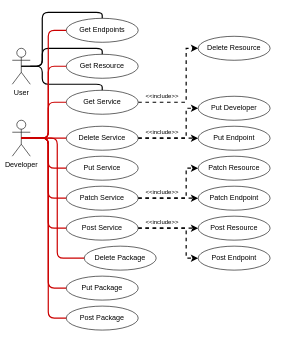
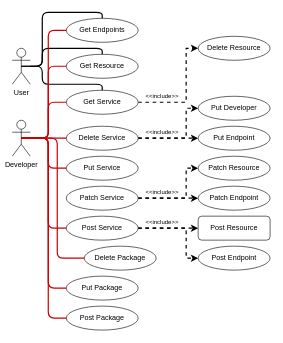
- <mxCell id="21" value="" style="endArrow=none;html=1;entryX=0;entryY=0.5;entryDx=0;entryDy=0;edgeStyle=orthogonalEdgeStyle;exitX=0.5;exitY=0.5;exitDx=0;exitDy=0;exitPerimeter=0;strokeColor=#CC0000;strokeWidth=2;" edge="1" parent="1" source="3" target="12"><mxGeometry width="50" height="50" relative="1" as="geometry"><mxPoint x="80" y="160" as="sourcePoint" /><mxPoint x="140" y="190" as="targetPoint" /></mxGeometry></mxCell>
- <mxCell id="36" value="Post Resource" style="ellipse;whiteSpace=wrap;html=1;fontFamily=Helvetica;fontSize=12;fontColor=#000000;align=center;strokeColor=#000000;fillColor=#ffffff;" vertex="1" parent="1"><mxGeometry x="330" y="360" width="120" height="40" as="geometry" /></mxCell>
+ <mxCell id="36" value="Post Resource" style="whiteSpace=wrap;html=1;fontFamily=Helvetica;fontSize=12;fontColor=#000000;align=center;strokeColor=#000000;fillColor=#ffffff;rounded=1;" vertex="1" parent="1"><mxGeometry x="330" y="360" width="120" height="40" as="geometry" /></mxCell>
